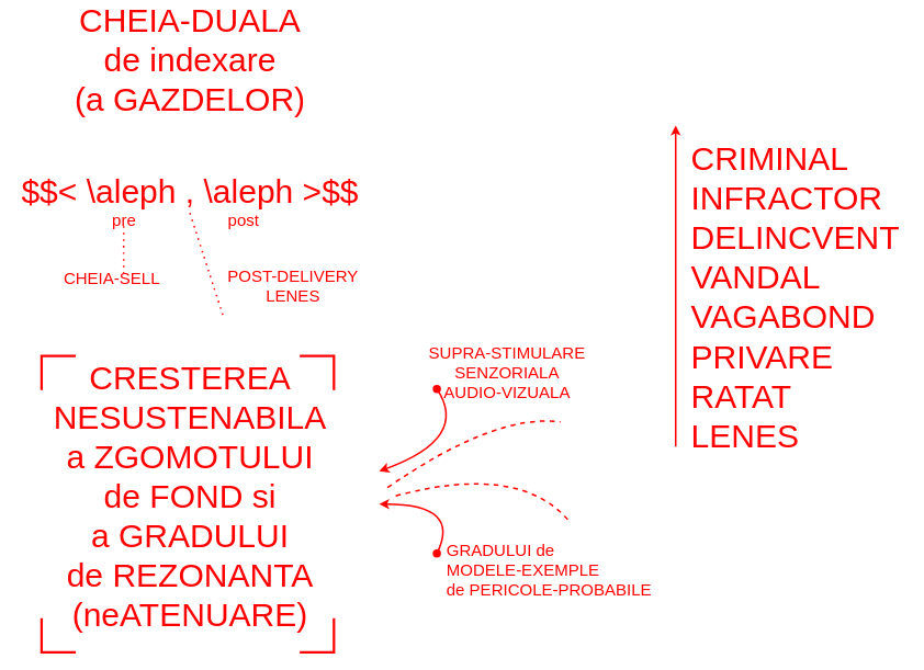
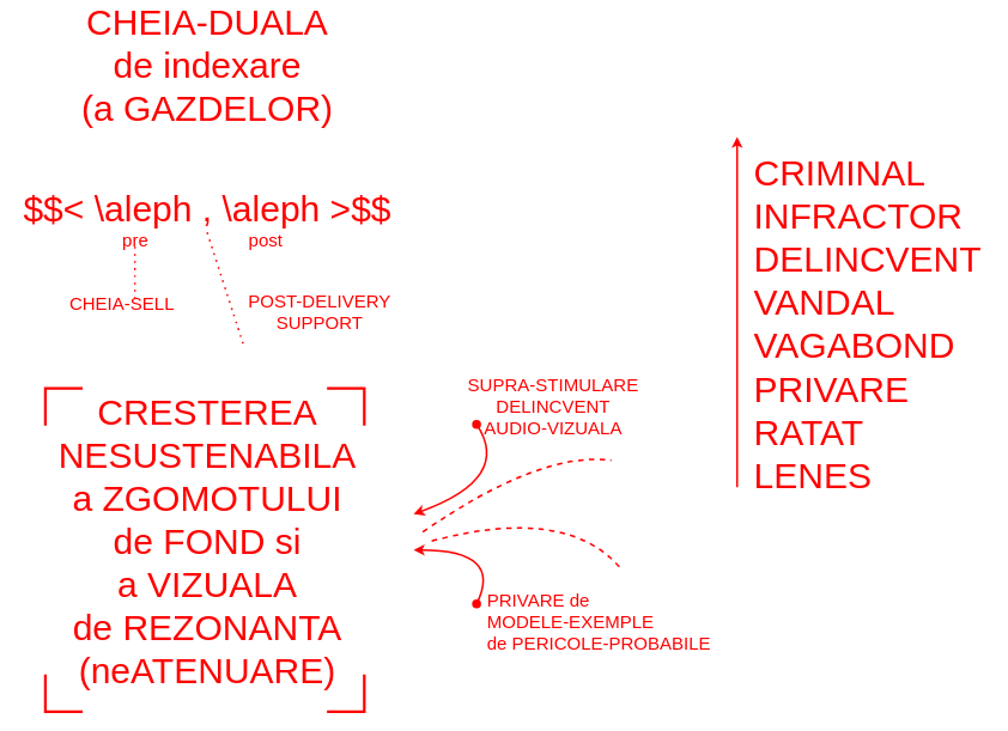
- <mxCell id="22" value="POST-DELIVERY&lt;br&gt;LENES" style="text;html=1;align=center;verticalAlign=middle;resizable=0;points=[];autosize=1;strokeColor=none;fillColor=none;fontSize=20;fontColor=#FF0000;" vertex="1" parent="1"><mxGeometry x="270" y="310" width="170" height="50" as="geometry" /></mxCell>
+ <mxCell id="22" value="POST-DELIVERY&lt;br&gt;SUPPORT" style="text;html=1;align=center;verticalAlign=middle;resizable=0;points=[];autosize=1;strokeColor=none;fillColor=none;fontSize=20;fontColor=#FF0000;" vertex="1" parent="1"><mxGeometry x="270" y="310" width="170" height="50" as="geometry" /></mxCell>
- <mxCell id="9" value="SUPRA-STIMULARE&lt;br&gt;SENZORIALA&lt;br&gt;AUDIO-VIZUALA" style="text;html=1;align=center;verticalAlign=middle;resizable=0;points=[];autosize=1;strokeColor=none;fillColor=none;fontSize=20;fontColor=#FF0000;" vertex="1" parent="1"><mxGeometry x="510" y="400" width="210" height="80" as="geometry" /></mxCell>
+ <mxCell id="9" value="SUPRA-STIMULARE&lt;br&gt;DELINCVENT&lt;br&gt;AUDIO-VIZUALA" style="text;html=1;align=center;verticalAlign=middle;resizable=0;points=[];autosize=1;strokeColor=none;fillColor=none;fontSize=20;fontColor=#FF0000;" vertex="1" parent="1"><mxGeometry x="510" y="400" width="210" height="80" as="geometry" /></mxCell>
- <mxCell id="3" value="CRESTEREA&lt;br&gt;NESUSTENABILA&lt;br&gt;a ZGOMOTULUI&lt;br&gt;de FOND si&lt;br&gt;a GRADULUI&lt;br&gt;de REZONANTA&lt;br&gt;(neATENUARE)" style="text;html=1;align=center;verticalAlign=middle;resizable=0;points=[];autosize=1;strokeColor=none;fillColor=none;fontSize=40;fontColor=#FF0000;" vertex="1" parent="1"><mxGeometry x="55" y="420" width="350" height="340" as="geometry" /></mxCell>
+ <mxCell id="3" value="CRESTEREA&lt;br&gt;NESUSTENABILA&lt;br&gt;a ZGOMOTULUI&lt;br&gt;de FOND si&lt;br&gt;a VIZUALA&lt;br&gt;de REZONANTA&lt;br&gt;(neATENUARE)" style="text;html=1;align=center;verticalAlign=middle;resizable=0;points=[];autosize=1;strokeColor=none;fillColor=none;fontSize=40;fontColor=#FF0000;" vertex="1" parent="1"><mxGeometry x="55" y="420" width="350" height="340" as="geometry" /></mxCell>
- <mxCell id="10" value="GRADULUI de&lt;br&gt;MODELE-EXEMPLE&lt;br&gt;de PERICOLE-PROBABILE" style="text;html=1;align=left;verticalAlign=middle;resizable=0;points=[];autosize=1;strokeColor=none;fillColor=none;fontSize=20;fontColor=#FF0000;" vertex="1" parent="1"><mxGeometry x="540" y="640" width="260" height="80" as="geometry" /></mxCell>
+ <mxCell id="10" value="PRIVARE de&lt;br&gt;MODELE-EXEMPLE&lt;br&gt;de PERICOLE-PROBABILE" style="text;html=1;align=left;verticalAlign=middle;resizable=0;points=[];autosize=1;strokeColor=none;fillColor=none;fontSize=20;fontColor=#FF0000;" vertex="1" parent="1"><mxGeometry x="540" y="640" width="260" height="80" as="geometry" /></mxCell>
